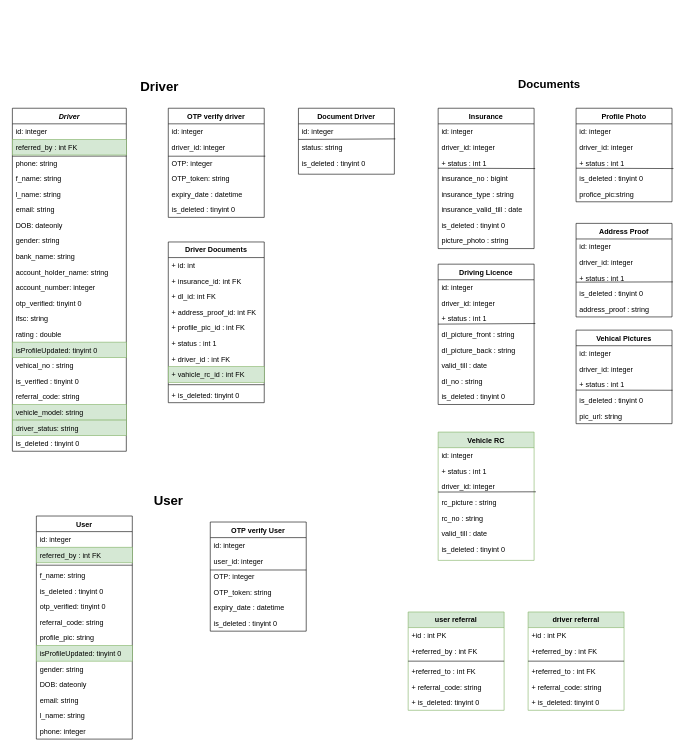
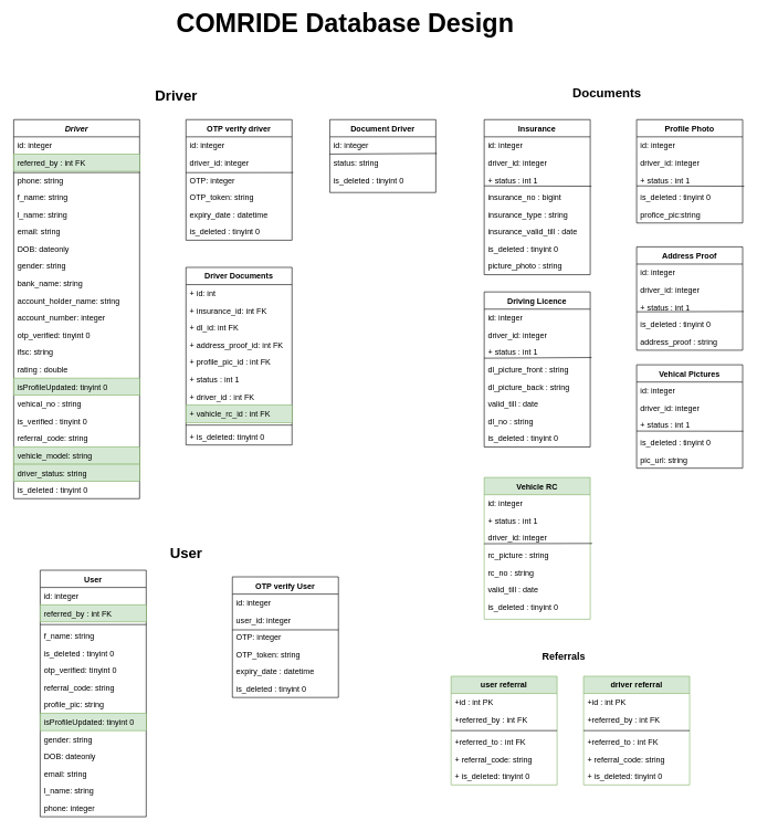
+ <mxCell id="94" value="&lt;b&gt;&lt;font style=&quot;font-size: 39px&quot;&gt;COMRIDE Database Design&lt;/font&gt;&lt;/b&gt;" style="text;html=1;align=center;verticalAlign=middle;resizable=0;points=[];autosize=1;fontSize=12;" parent="1" vertex="1"><mxGeometry x="260" y="20" width="520" height="30" as="geometry" /></mxCell>
+ <mxCell id="140" value="&lt;b&gt;&lt;font style=&quot;font-size: 15px&quot;&gt;Referrals&lt;/font&gt;&lt;/b&gt;" style="text;html=1;align=center;verticalAlign=middle;resizable=0;points=[];autosize=1;" vertex="1" parent="1"><mxGeometry x="810" y="980" width="80" height="20" as="geometry" /></mxCell>
